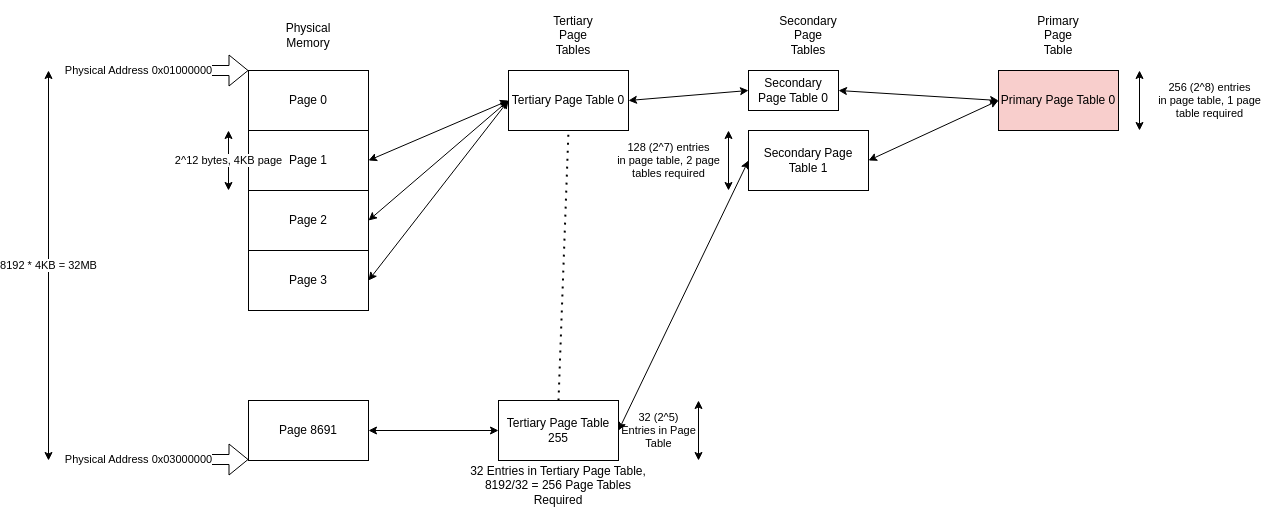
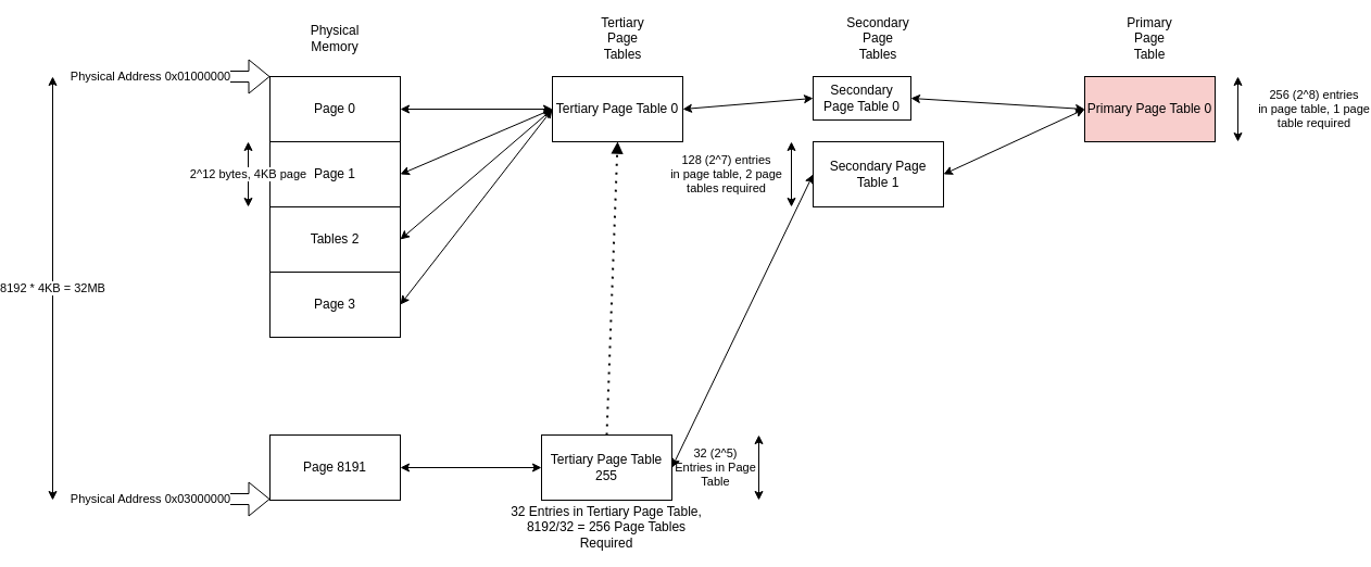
+ <mxCell id="19" value="" style="endArrow=classic;startArrow=classic;html=1;rounded=0;exitX=1;exitY=0.5;exitDx=0;exitDy=0;entryX=0;entryY=0.5;entryDx=0;entryDy=0;" parent="1" source="3" target="12" edge="1"><mxGeometry width="50" height="50" relative="1" as="geometry"><mxPoint x="350" y="170" as="sourcePoint" /><mxPoint x="480" y="110" as="targetPoint" /></mxGeometry></mxCell>
- <mxCell id="14" value="" style="endArrow=none;dashed=1;html=1;dashPattern=1 3;strokeWidth=2;rounded=0;entryX=0.5;entryY=1;entryDx=0;entryDy=0;exitX=0.5;exitY=0;exitDx=0;exitDy=0;" parent="1" source="13" target="12" edge="1"><mxGeometry width="50" height="50" relative="1" as="geometry"><mxPoint x="290" y="410" as="sourcePoint" /><mxPoint x="290" y="320" as="targetPoint" /></mxGeometry></mxCell>
+ <mxCell id="14" value="" style="endArrow=block;dashed=1;html=1;dashPattern=1 3;strokeWidth=2;rounded=0;entryX=0.5;entryY=1;entryDx=0;entryDy=0;exitX=0.5;exitY=0;exitDx=0;exitDy=0;" parent="1" source="13" target="12" edge="1"><mxGeometry width="50" height="50" relative="1" as="geometry"><mxPoint x="290" y="410" as="sourcePoint" /><mxPoint x="290" y="320" as="targetPoint" /></mxGeometry></mxCell>
- <mxCell id="6" value="Page 2" style="rounded=0;whiteSpace=wrap;html=1;" parent="1" vertex="1"><mxGeometry x="220" y="190" width="120" height="60" as="geometry" /></mxCell>
+ <mxCell id="6" value="Tables 2" style="rounded=0;whiteSpace=wrap;html=1;" parent="1" vertex="1"><mxGeometry x="220" y="190" width="120" height="60" as="geometry" /></mxCell>
- <mxCell id="4" value="Page 8691" style="rounded=0;whiteSpace=wrap;html=1;" parent="1" vertex="1"><mxGeometry x="220" y="400" width="120" height="60" as="geometry" /></mxCell>
+ <mxCell id="4" value="Page 8191" style="rounded=0;whiteSpace=wrap;html=1;" parent="1" vertex="1"><mxGeometry x="220" y="400" width="120" height="60" as="geometry" /></mxCell>
